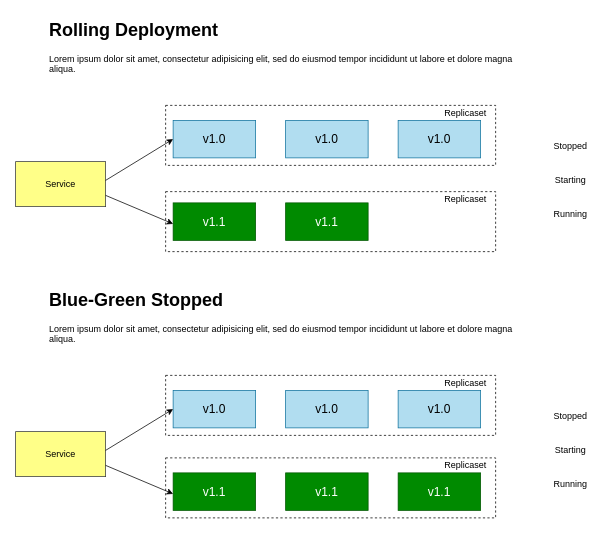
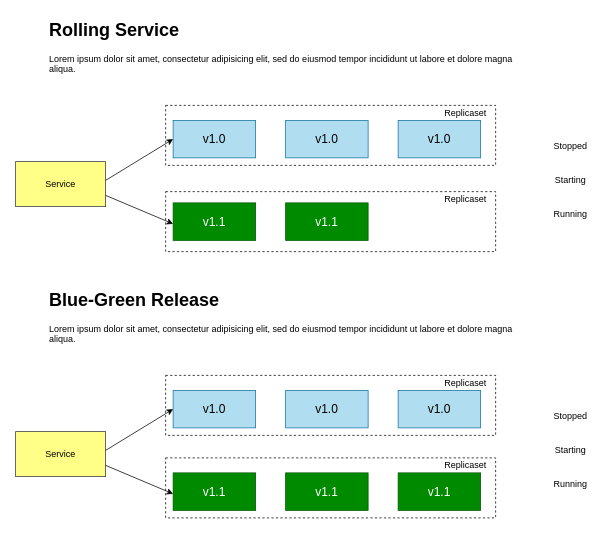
- <mxCell id="5" value="&lt;h1&gt;Rolling Deployment&lt;/h1&gt;&lt;p&gt;Lorem ipsum dolor sit amet, consectetur adipisicing elit, sed do eiusmod tempor incididunt ut labore et dolore magna aliqua.&lt;/p&gt;" style="text;html=1;strokeColor=none;fillColor=none;spacing=5;spacingTop=-20;whiteSpace=wrap;overflow=hidden;rounded=0;" vertex="1" parent="1"><mxGeometry x="60" y="20" width="630" height="120" as="geometry" /></mxCell>
+ <mxCell id="5" value="&lt;h1&gt;Rolling Service&lt;/h1&gt;&lt;p&gt;Lorem ipsum dolor sit amet, consectetur adipisicing elit, sed do eiusmod tempor incididunt ut labore et dolore magna aliqua.&lt;/p&gt;" style="text;html=1;strokeColor=none;fillColor=none;spacing=5;spacingTop=-20;whiteSpace=wrap;overflow=hidden;rounded=0;" vertex="1" parent="1"><mxGeometry x="60" y="20" width="630" height="120" as="geometry" /></mxCell>
- <mxCell id="28" value="&lt;h1&gt;Blue-Green Stopped&lt;/h1&gt;&lt;p&gt;Lorem ipsum dolor sit amet, consectetur adipisicing elit, sed do eiusmod tempor incididunt ut labore et dolore magna aliqua.&lt;/p&gt;" style="text;html=1;strokeColor=none;fillColor=none;spacing=5;spacingTop=-20;whiteSpace=wrap;overflow=hidden;rounded=0;" vertex="1" parent="1"><mxGeometry x="60" y="380" width="630" height="120" as="geometry" /></mxCell>
+ <mxCell id="28" value="&lt;h1&gt;Blue-Green Release&lt;/h1&gt;&lt;p&gt;Lorem ipsum dolor sit amet, consectetur adipisicing elit, sed do eiusmod tempor incididunt ut labore et dolore magna aliqua.&lt;/p&gt;" style="text;html=1;strokeColor=none;fillColor=none;spacing=5;spacingTop=-20;whiteSpace=wrap;overflow=hidden;rounded=0;" vertex="1" parent="1"><mxGeometry x="60" y="380" width="630" height="120" as="geometry" /></mxCell>
